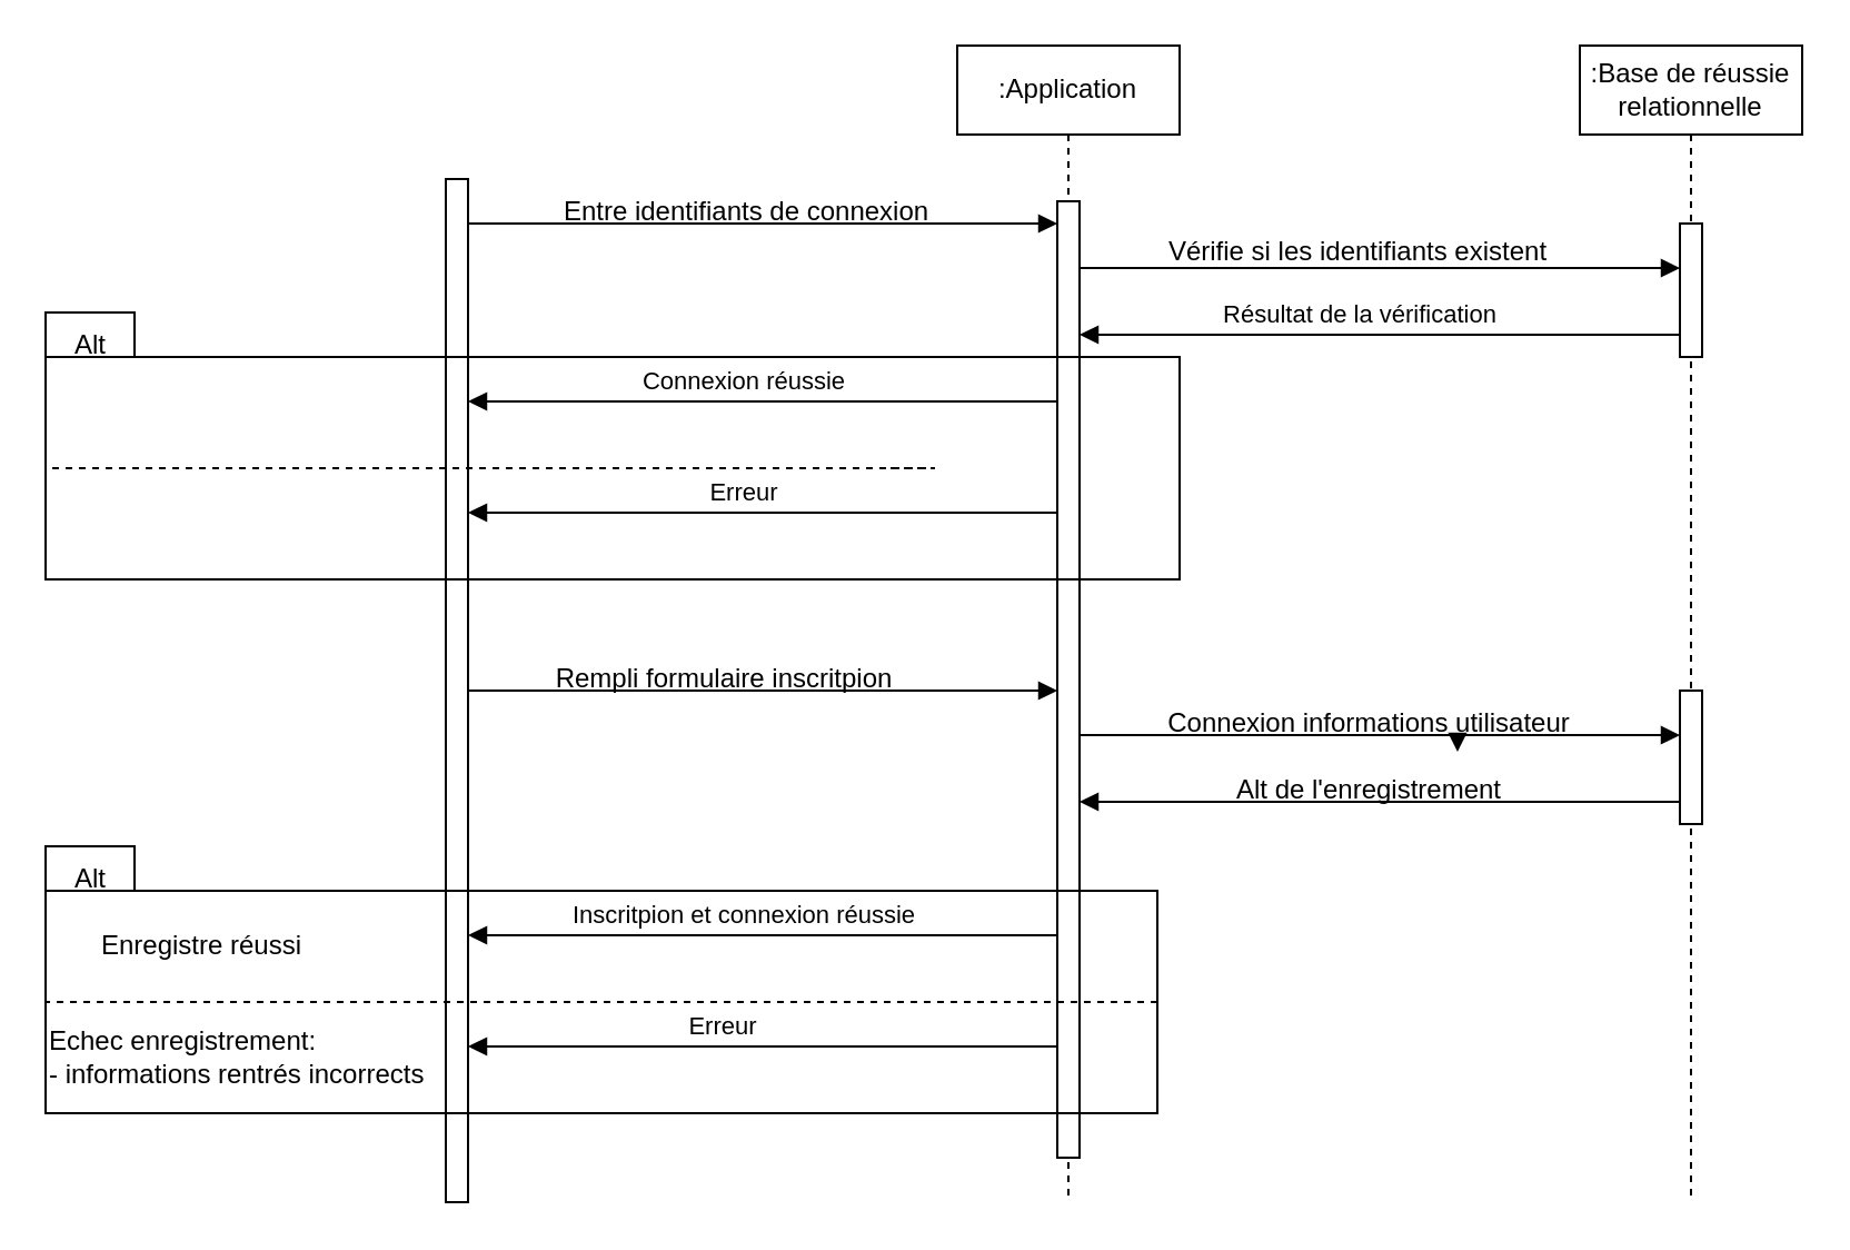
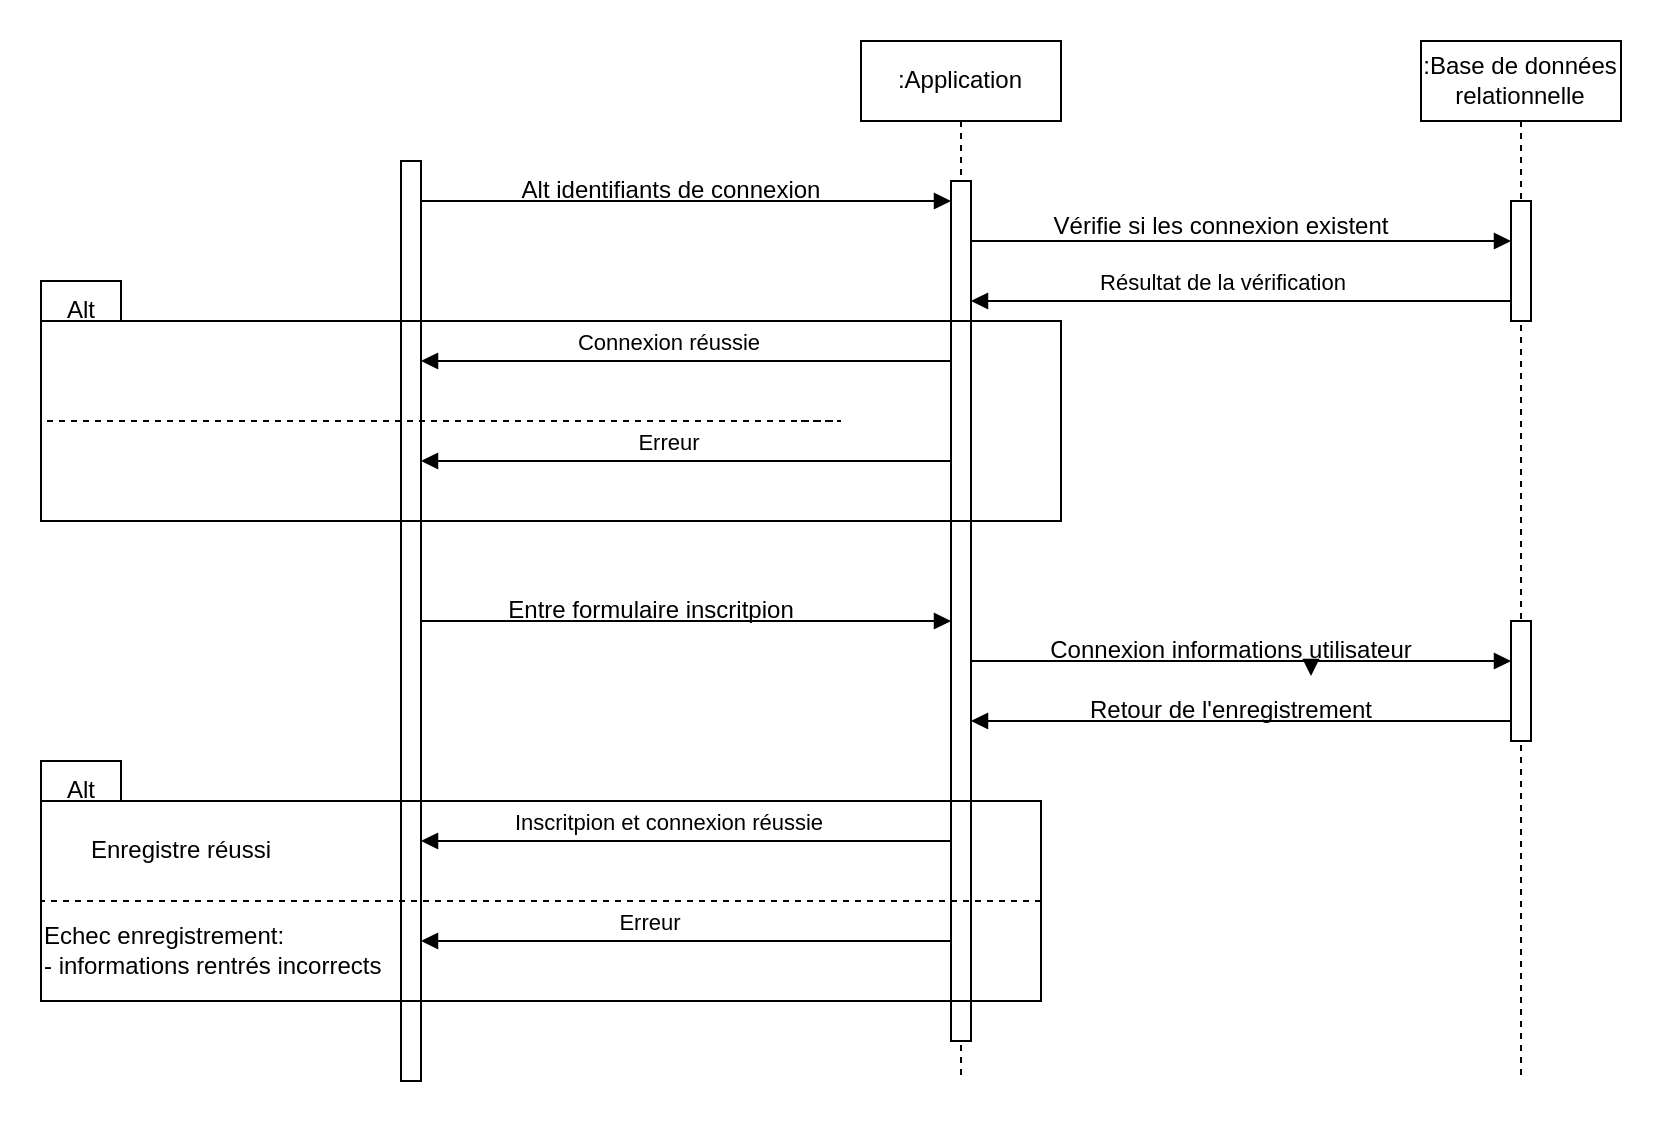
- <mxCell id="3" value=":Base de réussie relationnelle" style="shape=umlLifeline;perimeter=lifelinePerimeter;whiteSpace=wrap;html=1;container=0;dropTarget=0;collapsible=0;recursiveResize=0;outlineConnect=0;portConstraint=eastwest;newEdgeStyle={&quot;edgeStyle&quot;:&quot;elbowEdgeStyle&quot;,&quot;elbow&quot;:&quot;vertical&quot;,&quot;curved&quot;:0,&quot;rounded&quot;:0};" parent="1" vertex="1"><mxGeometry x="710" y="20" width="100" height="520" as="geometry" /></mxCell>
+ <mxCell id="3" value=":Base de données relationnelle" style="shape=umlLifeline;perimeter=lifelinePerimeter;whiteSpace=wrap;html=1;container=0;dropTarget=0;collapsible=0;recursiveResize=0;outlineConnect=0;portConstraint=eastwest;newEdgeStyle={&quot;edgeStyle&quot;:&quot;elbowEdgeStyle&quot;,&quot;elbow&quot;:&quot;vertical&quot;,&quot;curved&quot;:0,&quot;rounded&quot;:0};" parent="1" vertex="1"><mxGeometry x="710" y="20" width="100" height="520" as="geometry" /></mxCell>
- <mxCell id="11" value="Entre identifiants de connexion" style="text;html=1;align=center;verticalAlign=middle;resizable=0;points=[];autosize=1;strokeColor=none;fillColor=none;" vertex="1" parent="1"><mxGeometry x="240" y="80" width="190" height="30" as="geometry" /></mxCell>
+ <mxCell id="11" value="Alt identifiants de connexion" style="text;html=1;align=center;verticalAlign=middle;resizable=0;points=[];autosize=1;strokeColor=none;fillColor=none;" vertex="1" parent="1"><mxGeometry x="240" y="80" width="190" height="30" as="geometry" /></mxCell>
- <mxCell id="13" value="Vérifie si les identifiants existent" style="text;html=1;align=center;verticalAlign=middle;resizable=0;points=[];autosize=1;strokeColor=none;fillColor=none;" vertex="1" parent="1"><mxGeometry x="515" y="98" width="190" height="30" as="geometry" /></mxCell>
+ <mxCell id="13" value="Vérifie si les connexion existent" style="text;html=1;align=center;verticalAlign=middle;resizable=0;points=[];autosize=1;strokeColor=none;fillColor=none;" vertex="1" parent="1"><mxGeometry x="515" y="98" width="190" height="30" as="geometry" /></mxCell>
- <mxCell id="30" value="Rempli formulaire inscritpion" style="text;html=1;align=center;verticalAlign=middle;resizable=0;points=[];autosize=1;strokeColor=none;fillColor=none;" vertex="1" parent="1"><mxGeometry x="240" y="290" width="170" height="30" as="geometry" /></mxCell>
+ <mxCell id="30" value="Entre formulaire inscritpion" style="text;html=1;align=center;verticalAlign=middle;resizable=0;points=[];autosize=1;strokeColor=none;fillColor=none;" vertex="1" parent="1"><mxGeometry x="240" y="290" width="170" height="30" as="geometry" /></mxCell>
- <mxCell id="33" value="Alt de l'enregistrement" style="text;html=1;align=center;verticalAlign=middle;resizable=0;points=[];autosize=1;strokeColor=none;fillColor=none;" vertex="1" parent="1"><mxGeometry x="535" y="340" width="160" height="30" as="geometry" /></mxCell>
+ <mxCell id="33" value="Retour de l'enregistrement" style="text;html=1;align=center;verticalAlign=middle;resizable=0;points=[];autosize=1;strokeColor=none;fillColor=none;" vertex="1" parent="1"><mxGeometry x="535" y="340" width="160" height="30" as="geometry" /></mxCell>
